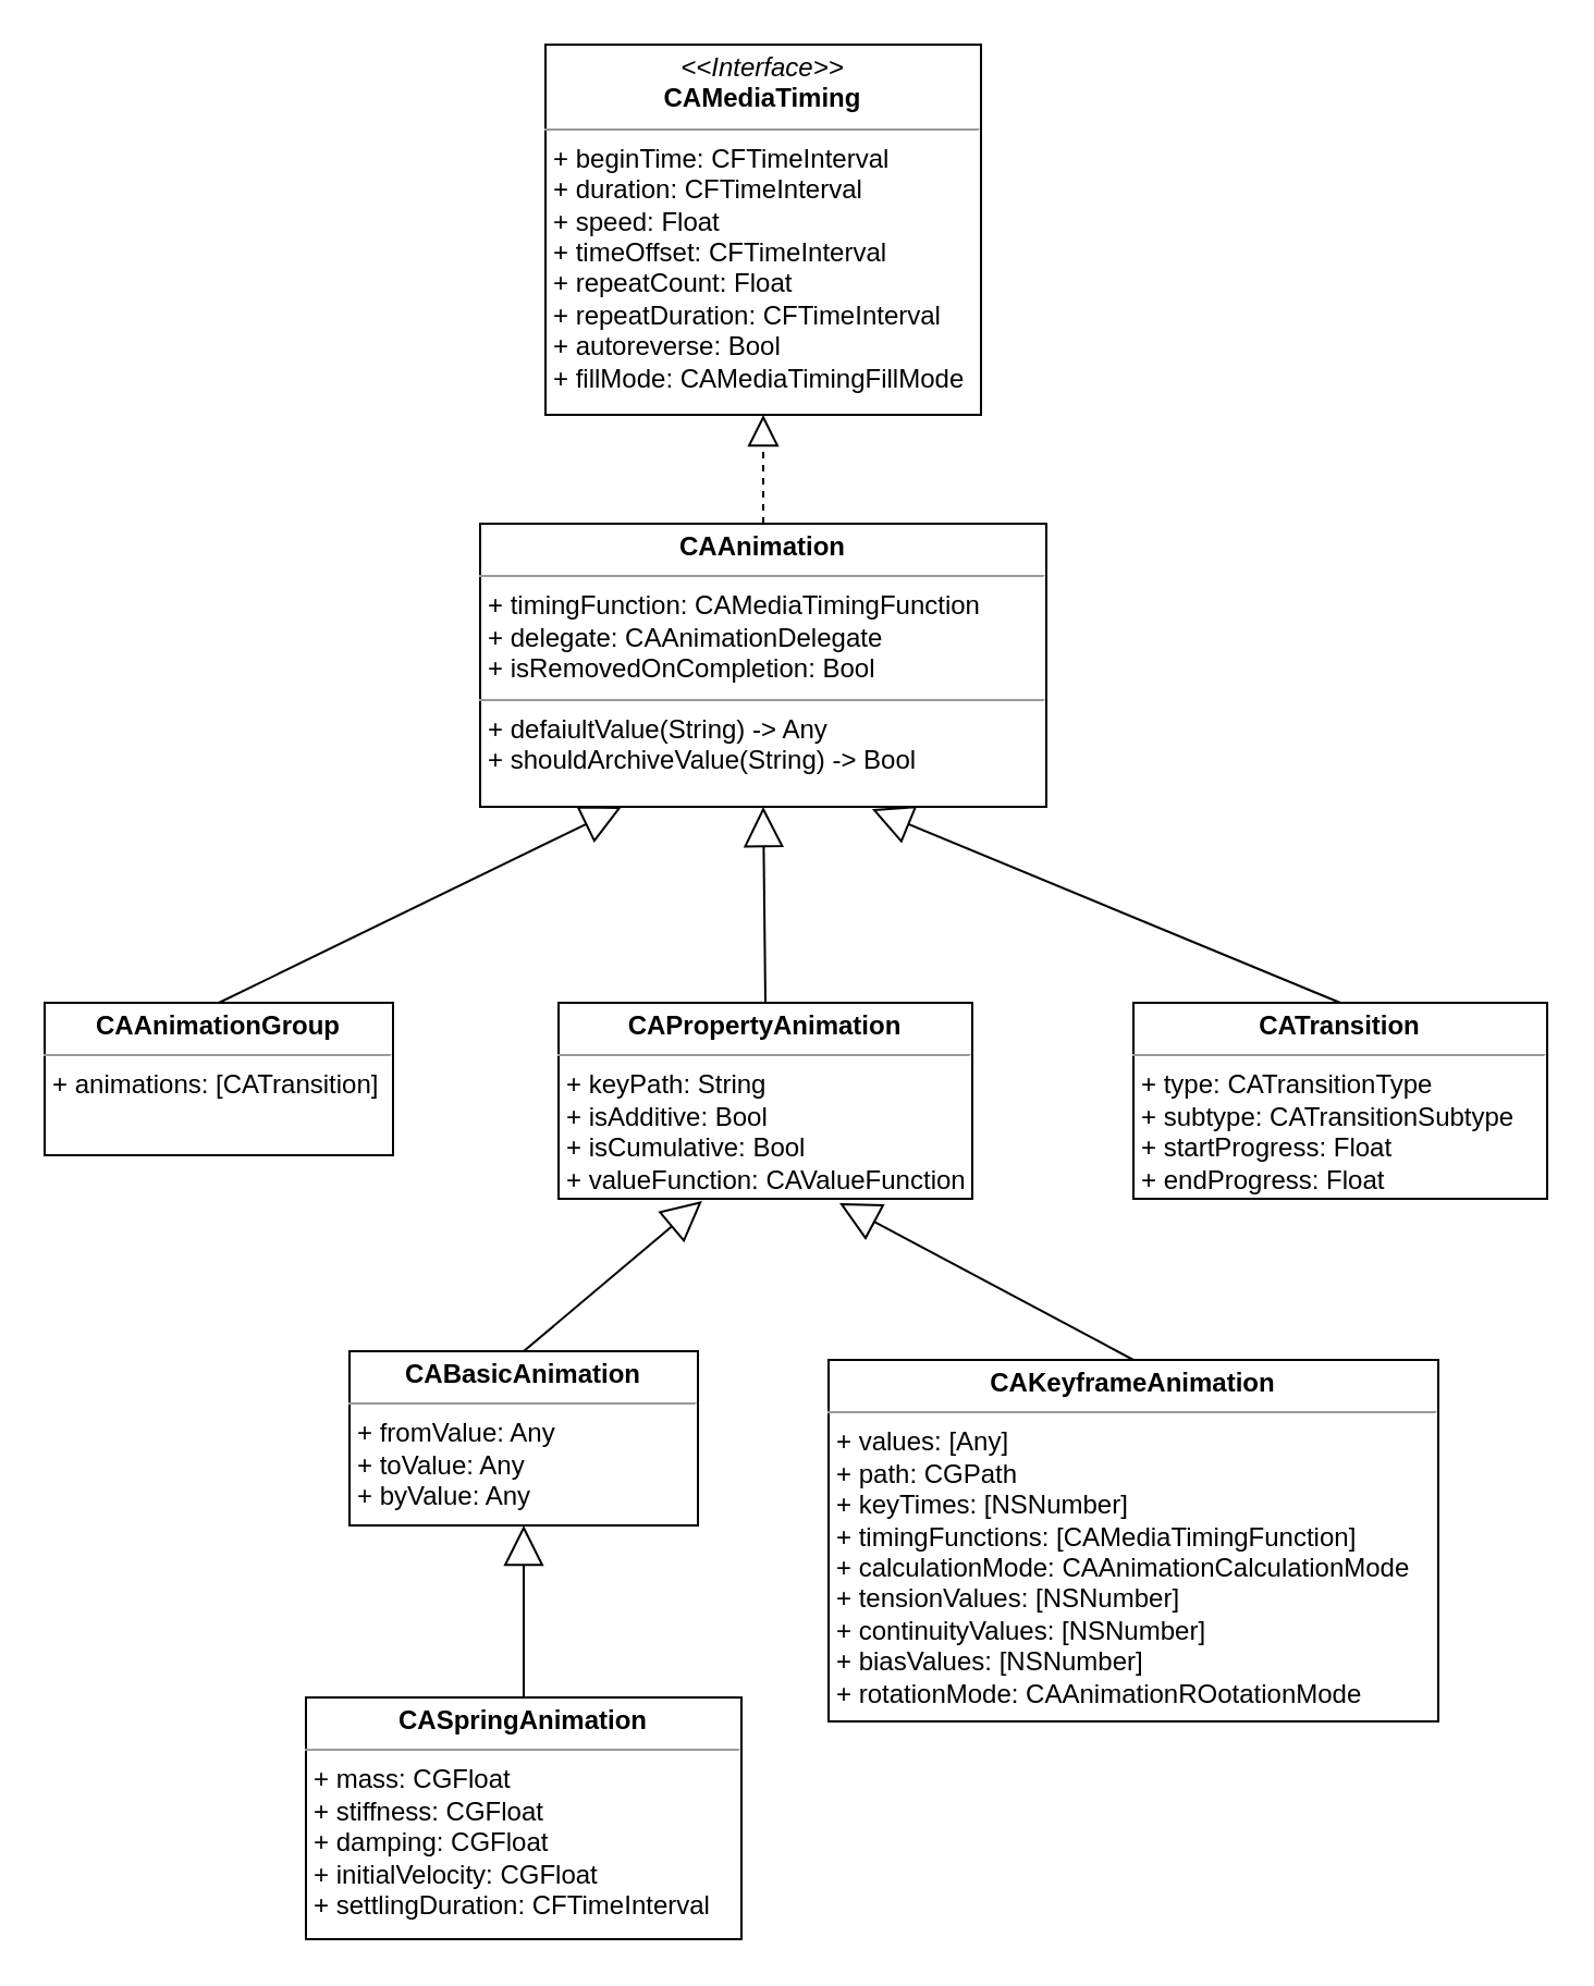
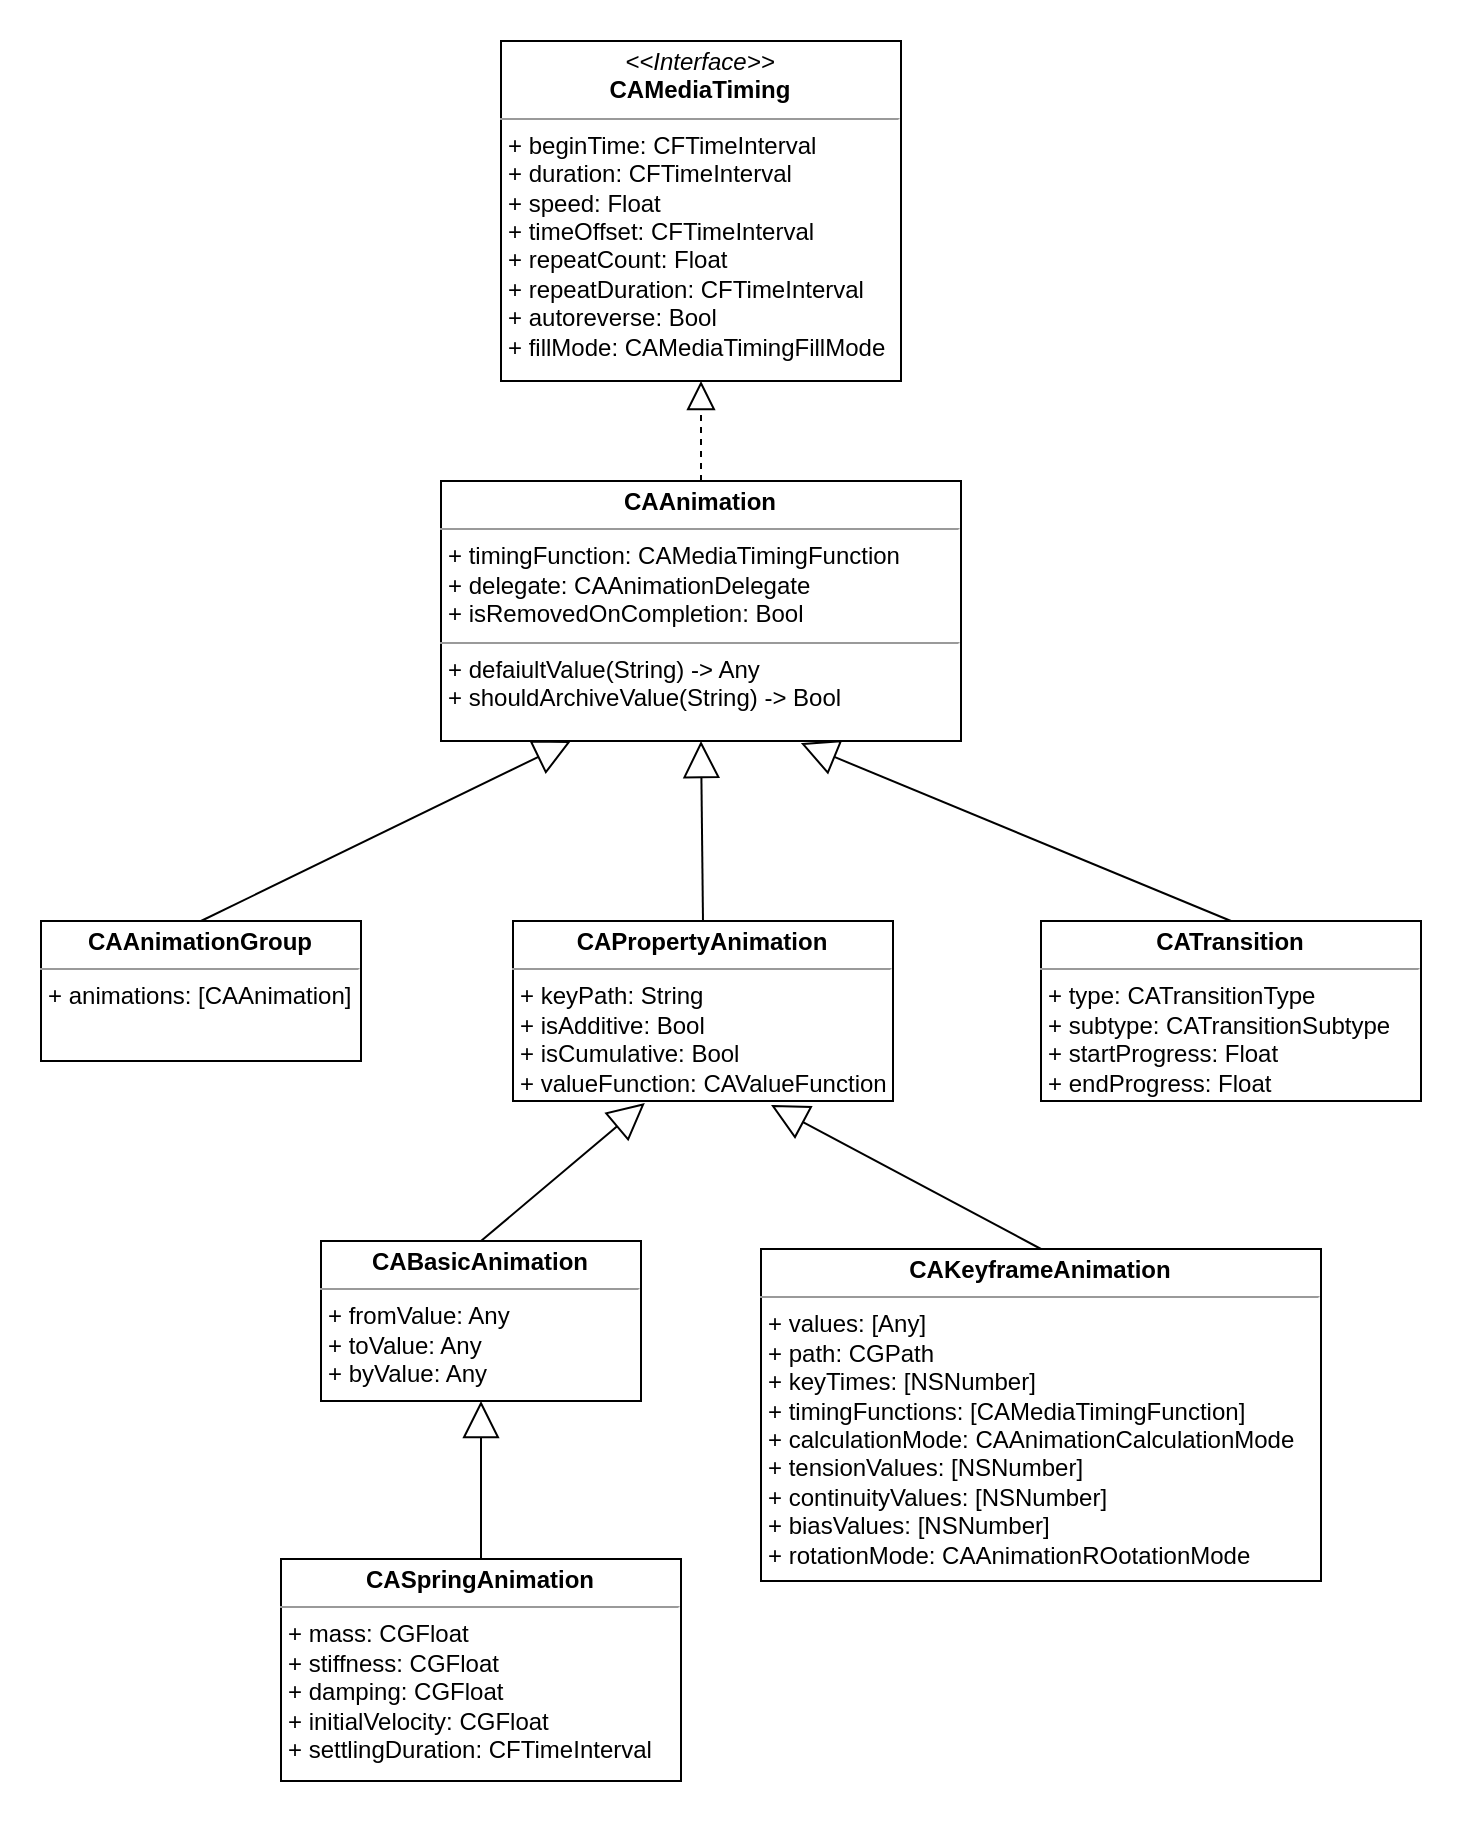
- <mxCell id="5" value="&lt;p style=&quot;margin: 0px ; margin-top: 4px ; text-align: center&quot;&gt;&lt;b&gt;CAAnimationGroup&lt;/b&gt;&lt;/p&gt;&lt;hr size=&quot;1&quot;&gt;&lt;p style=&quot;margin: 0px ; margin-left: 4px&quot;&gt;+ animations: [CATransition]&lt;/p&gt;&lt;br&gt;" style="verticalAlign=top;align=left;overflow=fill;fontSize=12;fontFamily=Helvetica;html=1;" vertex="1" parent="1"><mxGeometry y="460" width="160" height="70" as="geometry" x="20" /></mxCell>
+ <mxCell id="5" value="&lt;p style=&quot;margin: 0px ; margin-top: 4px ; text-align: center&quot;&gt;&lt;b&gt;CAAnimationGroup&lt;/b&gt;&lt;/p&gt;&lt;hr size=&quot;1&quot;&gt;&lt;p style=&quot;margin: 0px ; margin-left: 4px&quot;&gt;+ animations: [CAAnimation]&lt;/p&gt;&lt;br&gt;" style="verticalAlign=top;align=left;overflow=fill;fontSize=12;fontFamily=Helvetica;html=1;" vertex="1" parent="1"><mxGeometry y="460" width="160" height="70" as="geometry" x="20" /></mxCell>
